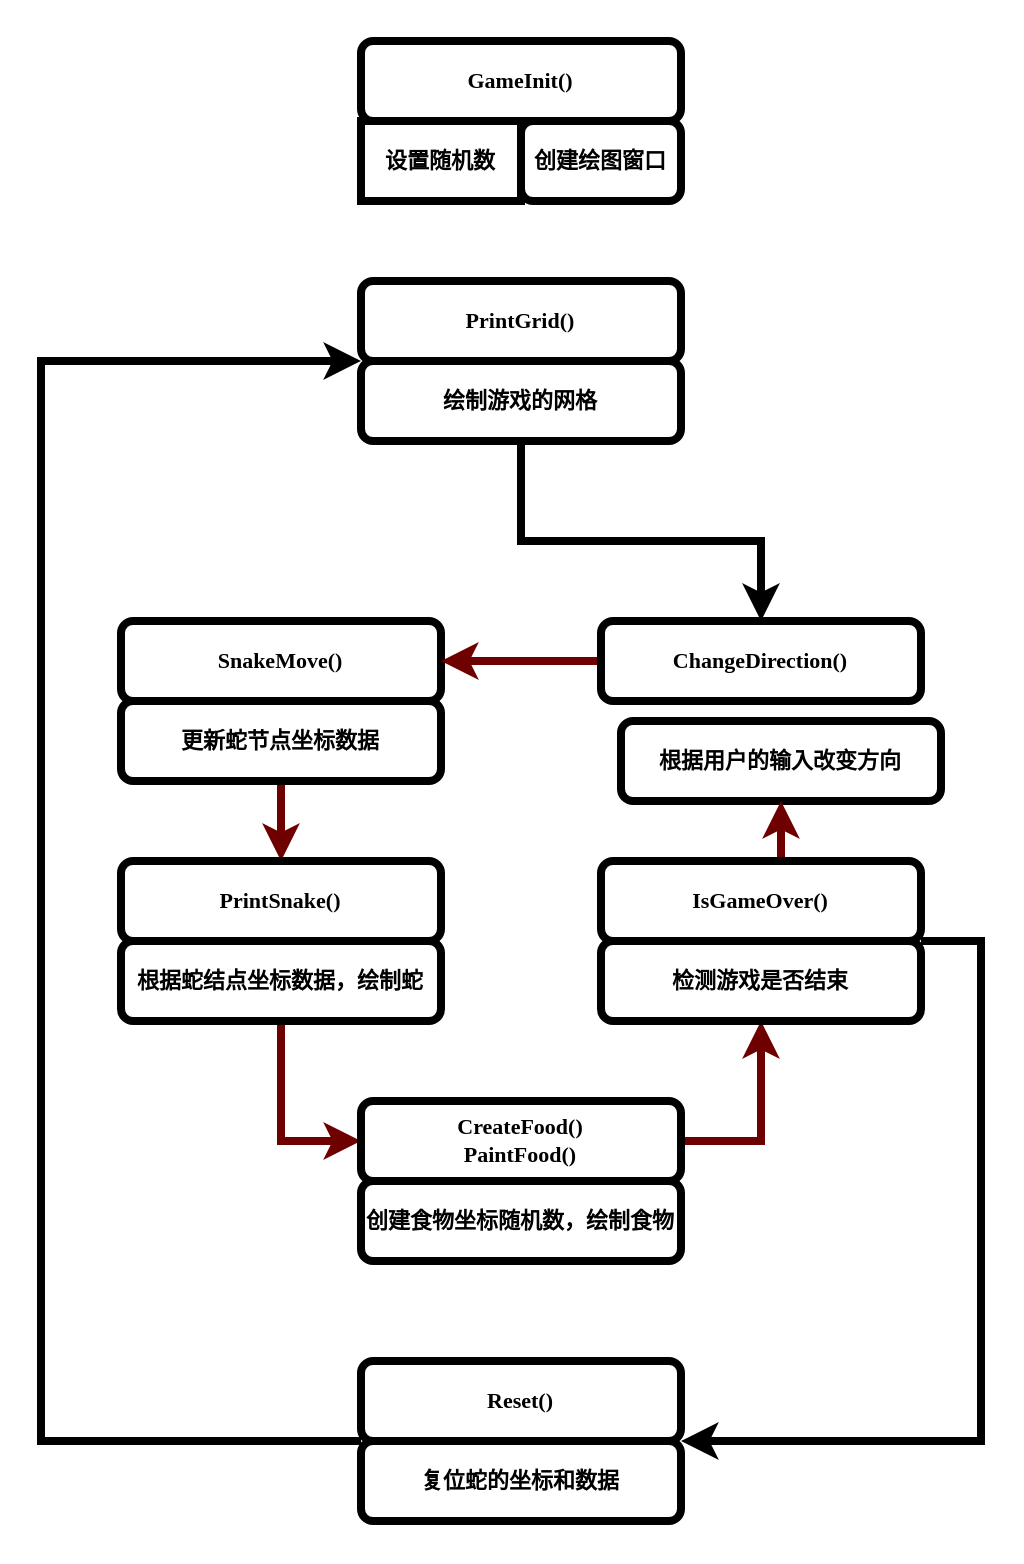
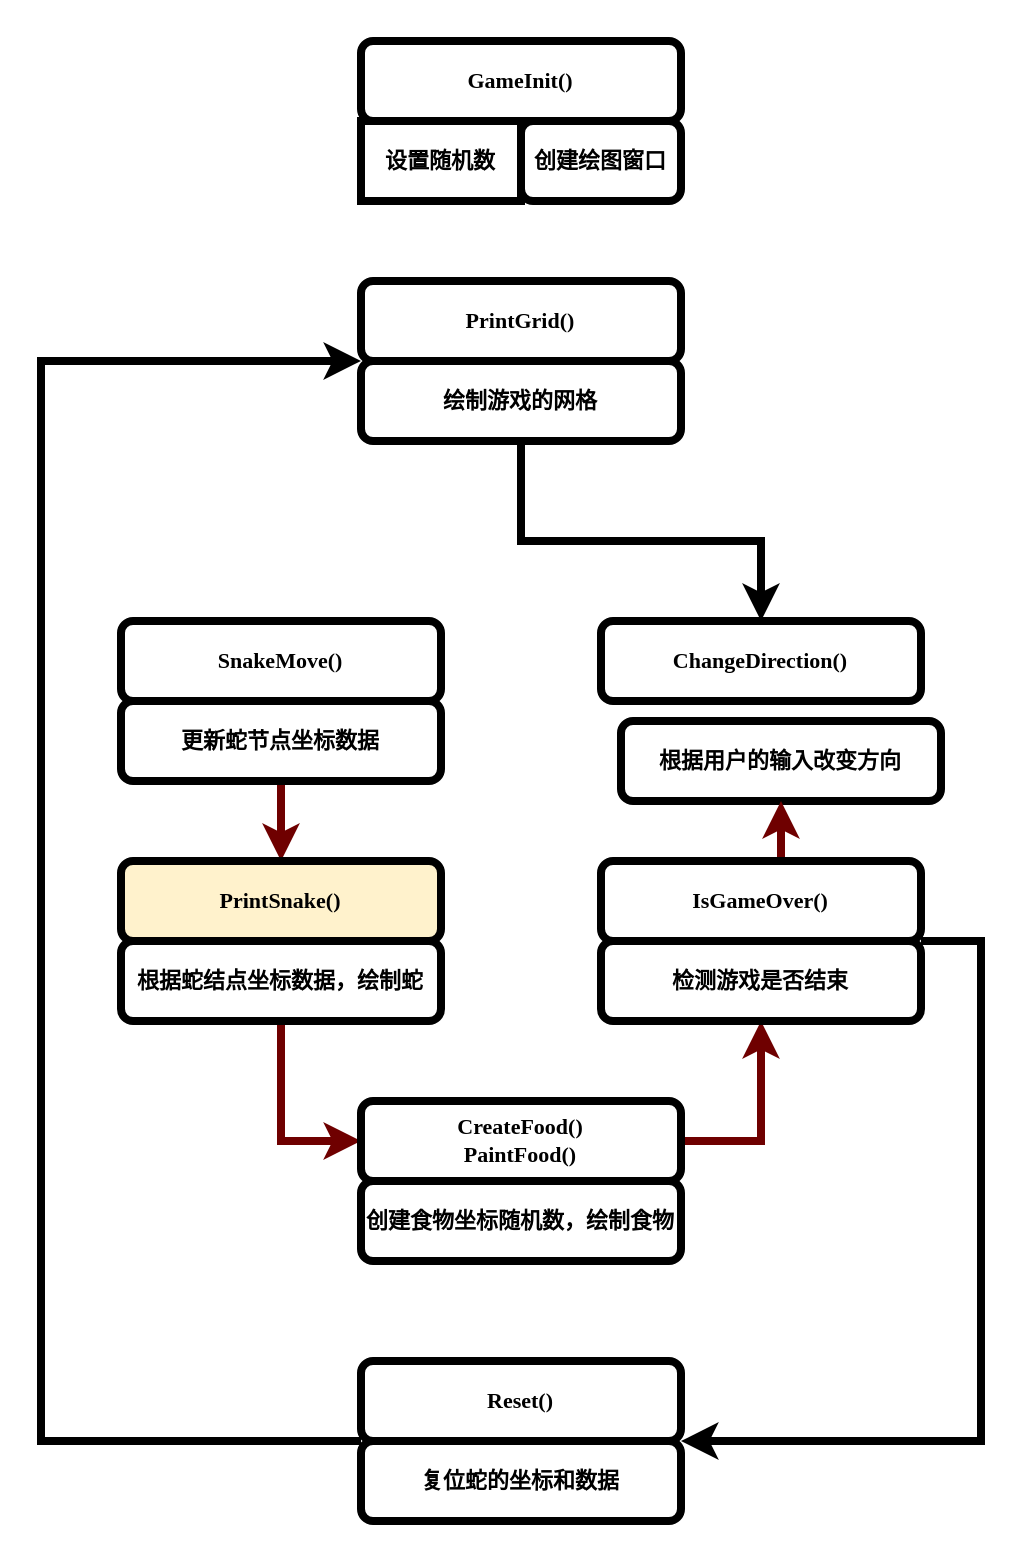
- <mxCell id="11" style="edgeStyle=orthogonalEdgeStyle;rounded=0;orthogonalLoop=1;jettySize=auto;html=1;exitX=0;exitY=0.5;exitDx=0;exitDy=0;entryX=1;entryY=0.5;entryDx=0;entryDy=0;strokeWidth=4;fillColor=#a20025;strokeColor=#6F0000;" edge="1" parent="1" source="12" target="8"><mxGeometry relative="1" as="geometry" /></mxCell>
- <mxCell id="14" value="PrintSnake()" style="rounded=1;whiteSpace=wrap;html=1;strokeWidth=4;fontFamily=Comic Sans MS;fontStyle=1;fontSize=11;" vertex="1" parent="1"><mxGeometry x="60" y="430" width="160" height="40" as="geometry" /></mxCell>
+ <mxCell id="14" value="PrintSnake()" style="rounded=1;whiteSpace=wrap;html=1;strokeWidth=4;fontFamily=Comic Sans MS;fontStyle=1;fontSize=11;fillColor=#fff2cc;" vertex="1" parent="1"><mxGeometry x="60" y="430" width="160" height="40" as="geometry" /></mxCell>
